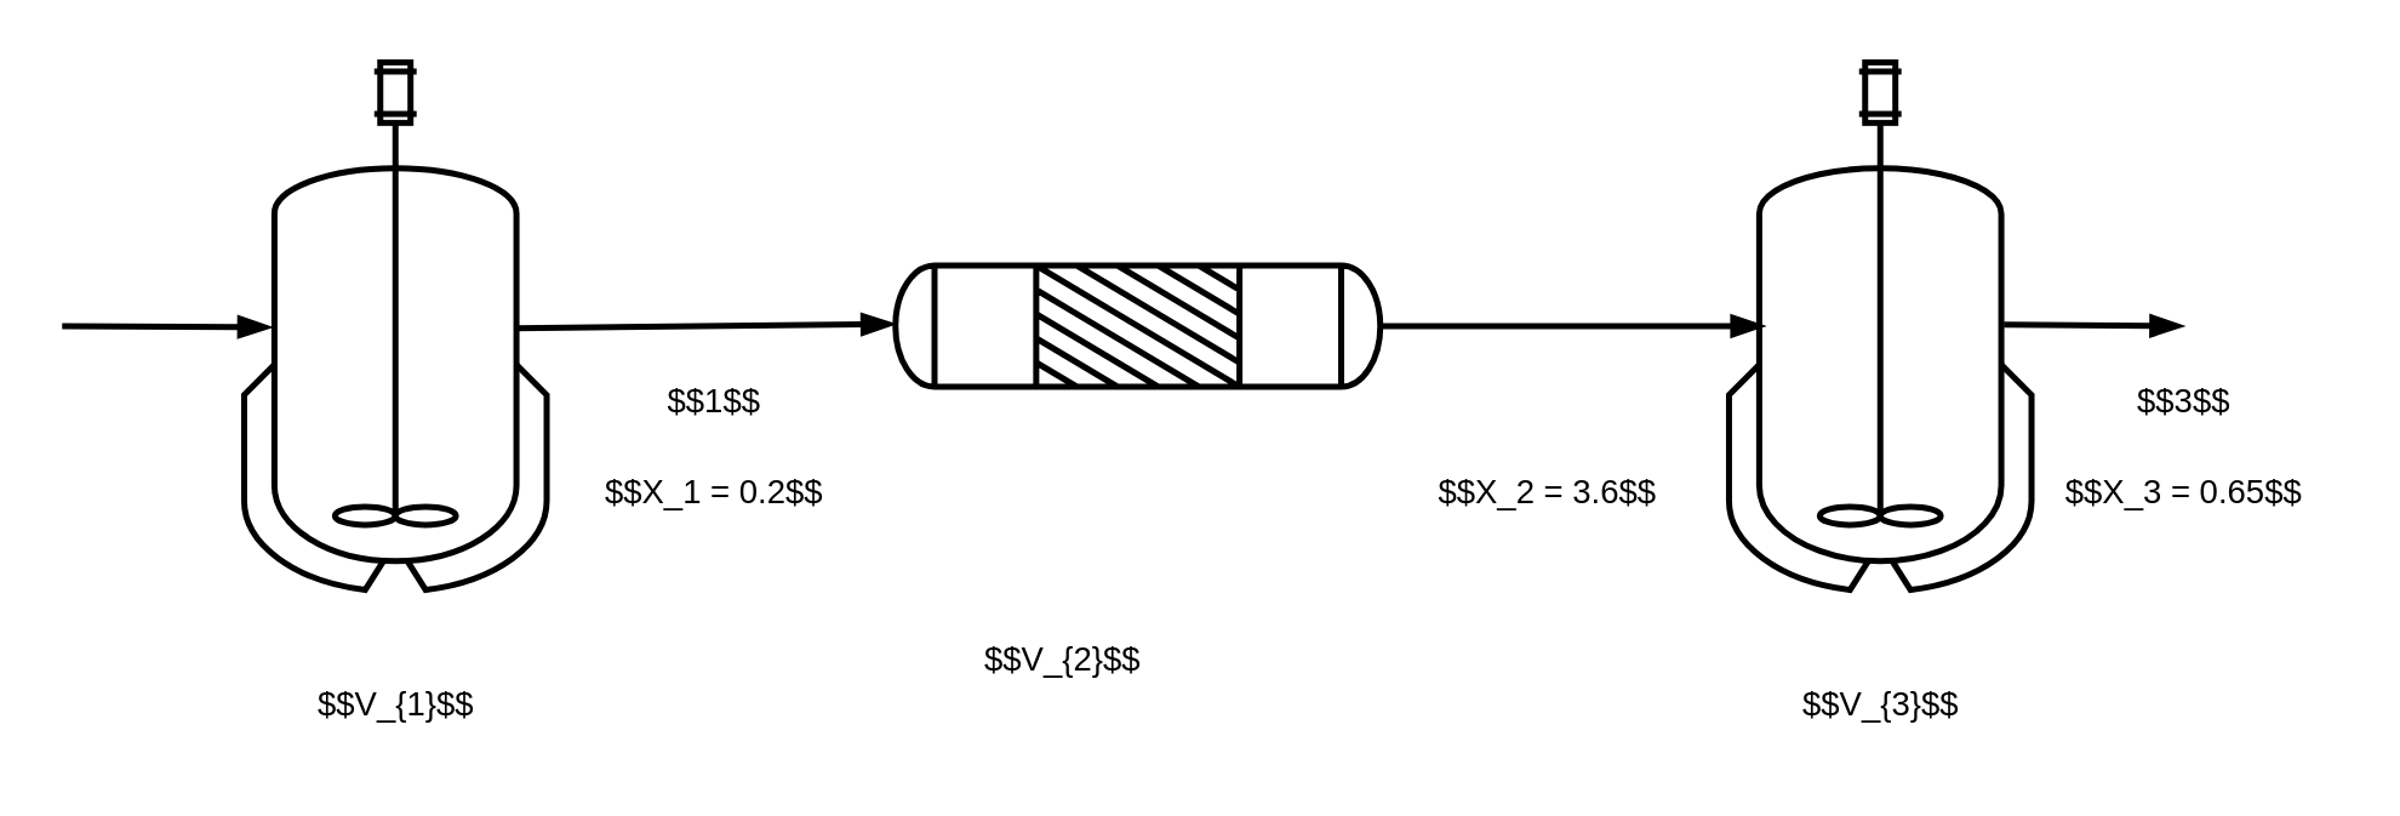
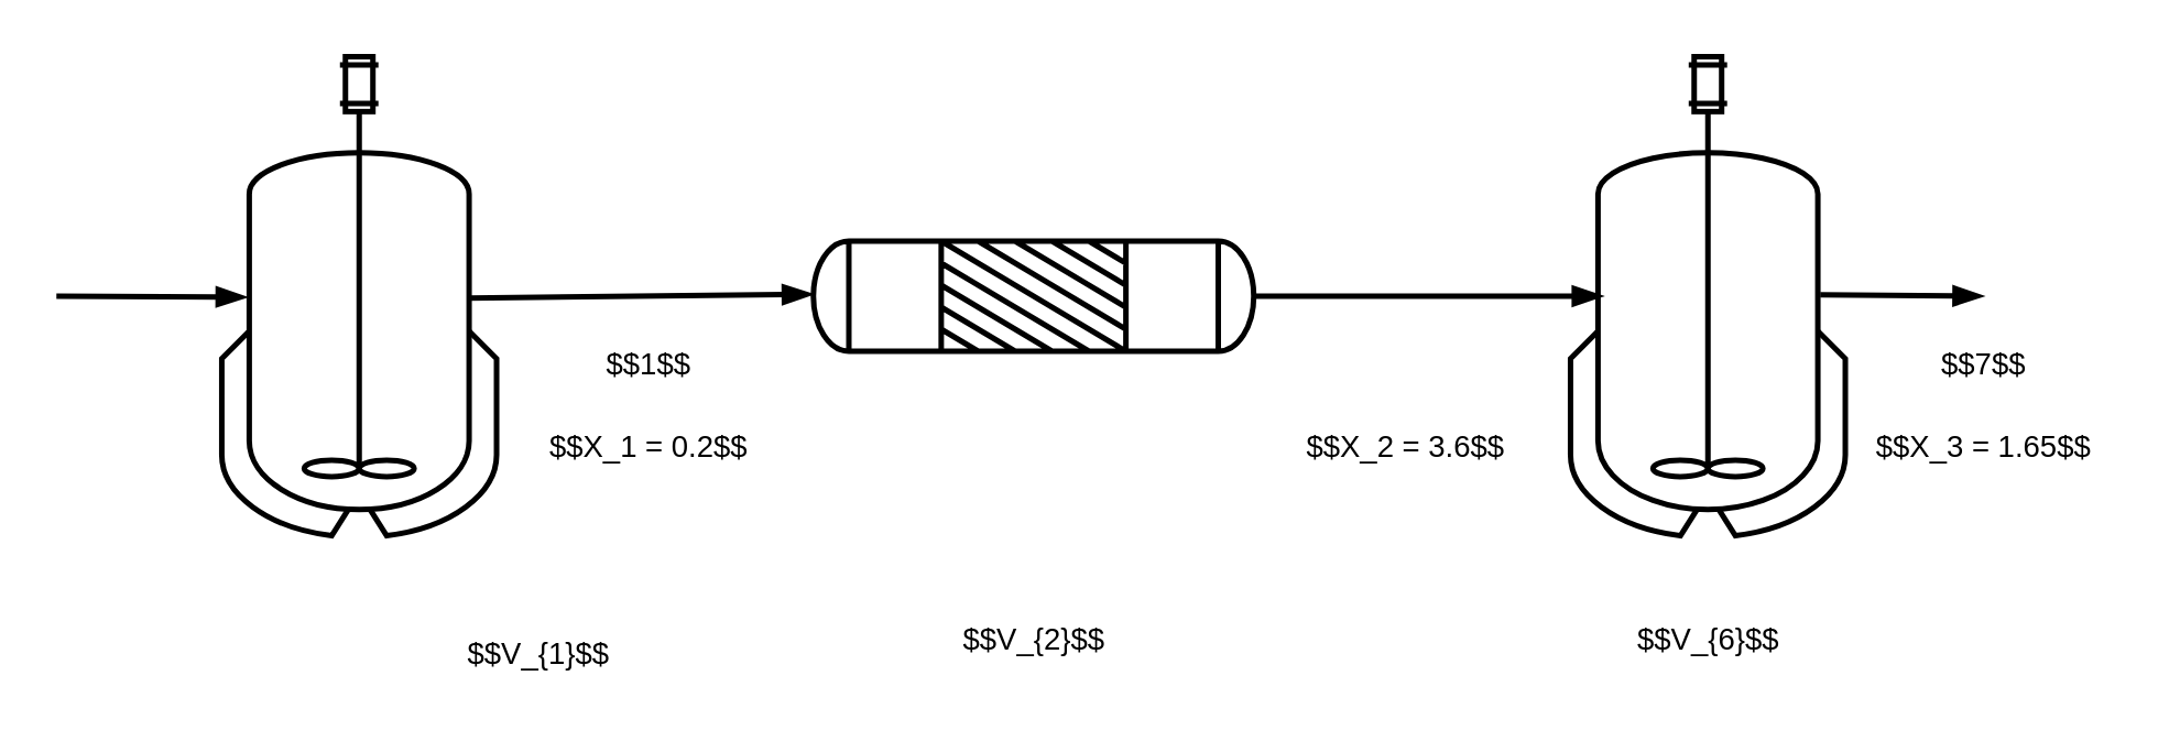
- <mxCell id="12" value="$$3$$" style="text;html=1;align=center;verticalAlign=middle;resizable=0;points=[];autosize=1;strokeColor=none;fillColor=none;fontFamily=Helvetica;fontSize=11;fontColor=default;labelBackgroundColor=default;" parent="1" vertex="1"><mxGeometry x="695" y="117" width="50" height="30" as="geometry" /></mxCell>
+ <mxCell id="12" value="$$7$$" style="text;html=1;align=center;verticalAlign=middle;resizable=0;points=[];autosize=1;strokeColor=none;fillColor=none;fontFamily=Helvetica;fontSize=11;fontColor=default;labelBackgroundColor=default;" parent="1" vertex="1"><mxGeometry x="695" y="117" width="50" height="30" as="geometry" /></mxCell>
- <mxCell id="13" value="$$X_3 = 0.65$$" style="text;html=1;align=center;verticalAlign=middle;resizable=0;points=[];autosize=1;strokeColor=none;fillColor=none;fontFamily=Helvetica;fontSize=11;fontColor=default;labelBackgroundColor=default;" parent="1" vertex="1"><mxGeometry x="670" y="147" width="100" height="30" as="geometry" /></mxCell>
+ <mxCell id="13" value="$$X_3 = 1.65$$" style="text;html=1;align=center;verticalAlign=middle;resizable=0;points=[];autosize=1;strokeColor=none;fillColor=none;fontFamily=Helvetica;fontSize=11;fontColor=default;labelBackgroundColor=default;" parent="1" vertex="1"><mxGeometry x="670" y="147" width="100" height="30" as="geometry" /></mxCell>
- <mxCell id="15" value="$$V_{2}$$" style="text;html=1;align=center;verticalAlign=middle;resizable=0;points=[];autosize=1;strokeColor=none;fillColor=none;fontFamily=Helvetica;fontSize=11;fontColor=default;labelBackgroundColor=default;" parent="1" vertex="1"><mxGeometry x="315" y="202" width="70" height="30" as="geometry" /></mxCell>
+ <mxCell id="15" value="$$V_{2}$$" style="text;html=1;align=center;verticalAlign=middle;resizable=0;points=[];autosize=1;strokeColor=none;fillColor=none;fontFamily=Helvetica;fontSize=11;fontColor=default;labelBackgroundColor=default;" parent="1" vertex="1"><mxGeometry x="340" y="217" width="70" height="30" as="geometry" /></mxCell>
- <mxCell id="14" value="$$V_{1}$$" style="text;html=1;align=center;verticalAlign=middle;resizable=0;points=[];autosize=1;strokeColor=none;fillColor=none;fontFamily=Helvetica;fontSize=11;fontColor=default;labelBackgroundColor=default;" parent="1" vertex="1"><mxGeometry x="95" y="217" width="70" height="30" as="geometry" /></mxCell>
+ <mxCell id="14" value="$$V_{1}$$" style="text;html=1;align=center;verticalAlign=middle;resizable=0;points=[];autosize=1;strokeColor=none;fillColor=none;fontFamily=Helvetica;fontSize=11;fontColor=default;labelBackgroundColor=default;" parent="1" vertex="1"><mxGeometry x="160" y="222" width="70" height="30" as="geometry" /></mxCell>
- <mxCell id="16" value="$$V_{3}$$" style="text;html=1;align=center;verticalAlign=middle;resizable=0;points=[];autosize=1;strokeColor=none;fillColor=none;fontFamily=Helvetica;fontSize=11;fontColor=default;labelBackgroundColor=default;" parent="1" vertex="1"><mxGeometry x="585" y="217" width="70" height="30" as="geometry" /></mxCell>
+ <mxCell id="16" value="$$V_{6}$$" style="text;html=1;align=center;verticalAlign=middle;resizable=0;points=[];autosize=1;strokeColor=none;fillColor=none;fontFamily=Helvetica;fontSize=11;fontColor=default;labelBackgroundColor=default;" parent="1" vertex="1"><mxGeometry x="585" y="217" width="70" height="30" as="geometry" /></mxCell>
